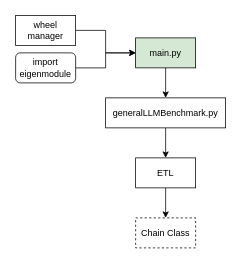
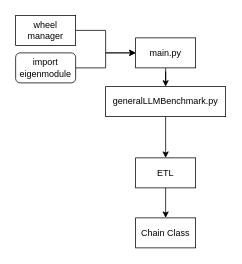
- <mxCell id="3" value="main.py" style="whiteSpace=wrap;html=1;fillColor=#d5e8d4;" vertex="1" parent="1"><mxGeometry x="180" y="50" width="80" height="40" as="geometry" /></mxCell>
+ <mxCell id="3" value="main.py" style="whiteSpace=wrap;html=1;" vertex="1" parent="1"><mxGeometry x="180" y="50" width="80" height="40" as="geometry" /></mxCell>
- <mxCell id="5" value="generalLLMBenchmark.py" style="whiteSpace=wrap;html=1;" vertex="1" parent="1"><mxGeometry x="140" y="130" width="160" height="40" as="geometry" /></mxCell>
+ <mxCell id="5" value="generalLLMBenchmark.py" style="whiteSpace=wrap;html=1;" vertex="1" parent="1"><mxGeometry x="140" y="115" width="160" height="40" as="geometry" /></mxCell>
- <mxCell id="12" value="Chain Class" style="whiteSpace=wrap;html=1;dashed=1;" vertex="1" parent="1"><mxGeometry x="180" y="290" width="80" height="40" as="geometry" /></mxCell>
+ <mxCell id="12" value="Chain Class" style="whiteSpace=wrap;html=1;" vertex="1" parent="1"><mxGeometry x="180" y="290" width="80" height="40" as="geometry" /></mxCell>
